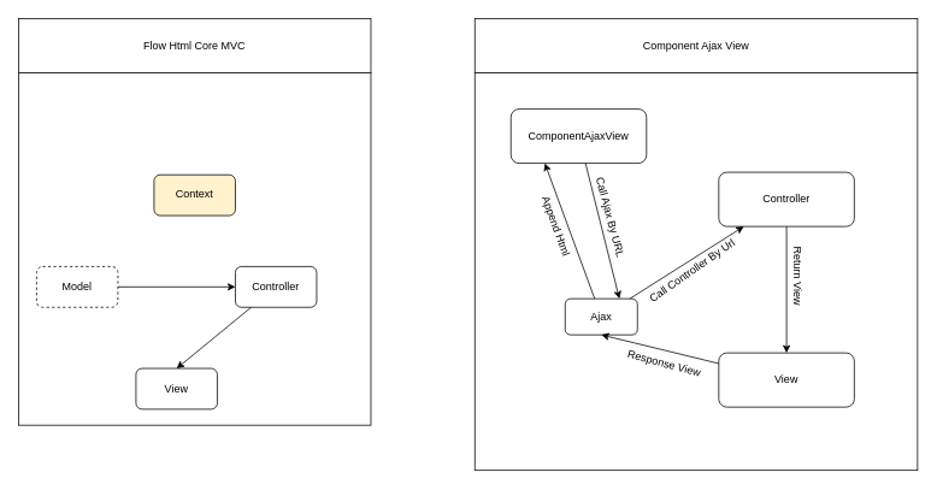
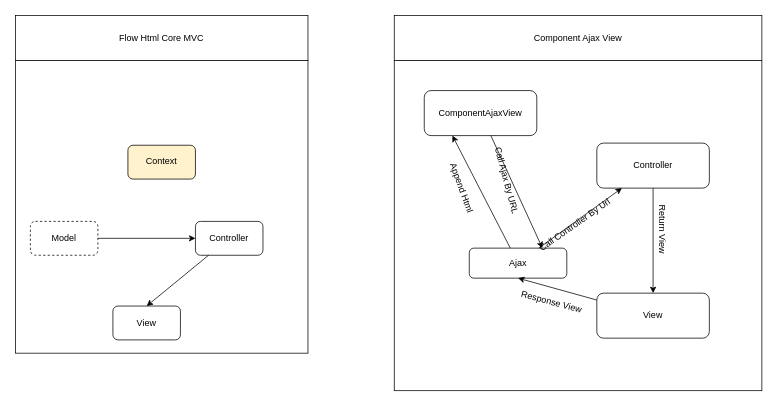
- <mxCell id="16" value="Ajax" style="rounded=1;whiteSpace=wrap;html=1;" vertex="1" parent="12"><mxGeometry x="100" y="250" width="80" height="40" as="geometry" /></mxCell>
+ <mxCell id="16" value="Ajax" style="rounded=1;whiteSpace=wrap;html=1;" vertex="1" parent="12"><mxGeometry x="100" y="250" width="130" height="40" as="geometry" /></mxCell>
